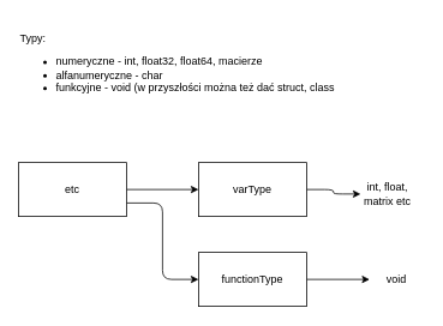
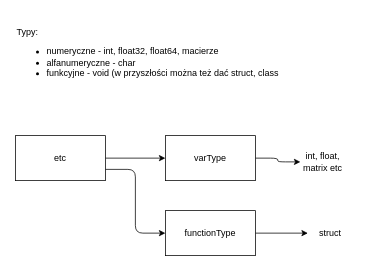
- <mxCell id="11" value="void" style="text;html=1;align=center;verticalAlign=middle;whiteSpace=wrap;rounded=0;" vertex="1" parent="1"><mxGeometry x="410" y="295" width="60" height="30" as="geometry" /></mxCell>
+ <mxCell id="11" value="struct" style="text;html=1;align=center;verticalAlign=middle;whiteSpace=wrap;rounded=0;" vertex="1" parent="1"><mxGeometry x="410" y="295" width="60" height="30" as="geometry" /></mxCell>
